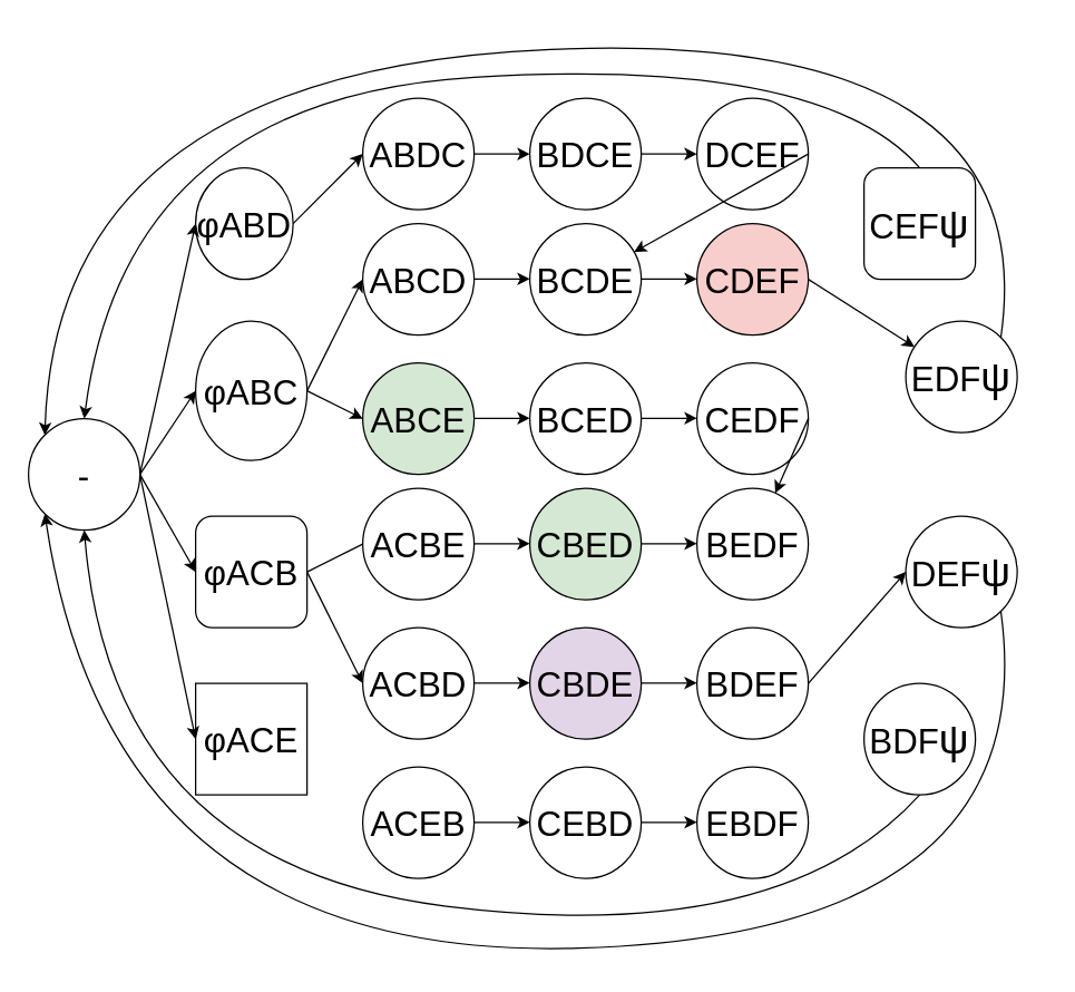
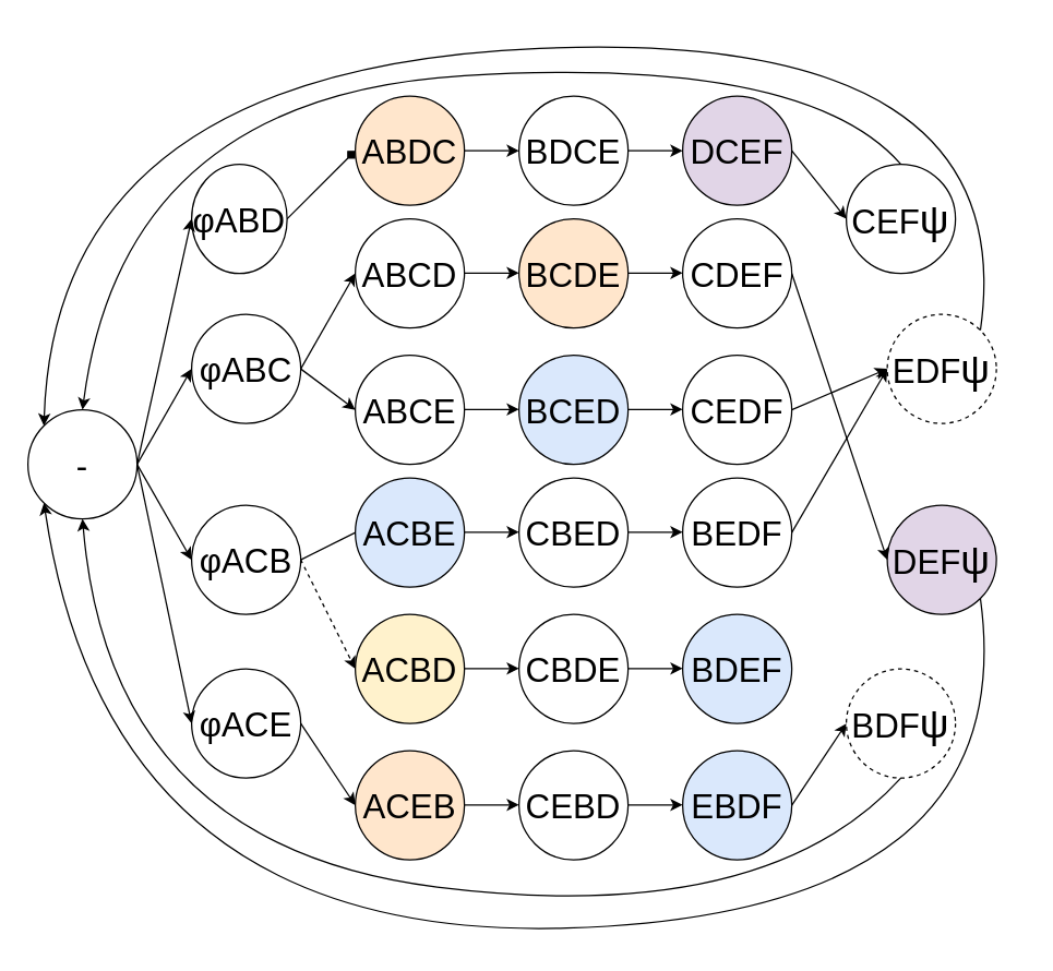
- <mxCell id="13" value="ABDC" style="ellipse;whiteSpace=wrap;html=1;aspect=fixed;fontSize=25;" vertex="1" parent="1"><mxGeometry x="260" y="70" width="80" height="80" as="geometry" /></mxCell>
+ <mxCell id="13" value="ABDC" style="ellipse;whiteSpace=wrap;html=1;aspect=fixed;fontSize=25;fillColor=#ffe6cc;" vertex="1" parent="1"><mxGeometry x="260" y="70" width="80" height="80" as="geometry" /></mxCell>
- <mxCell id="37" value="DCEF" style="ellipse;whiteSpace=wrap;html=1;aspect=fixed;fontSize=25;" vertex="1" parent="1"><mxGeometry x="500" y="70" width="80" height="80" as="geometry" /></mxCell>
+ <mxCell id="37" value="DCEF" style="ellipse;whiteSpace=wrap;html=1;aspect=fixed;fontSize=25;fillColor=#e1d5e7;" vertex="1" parent="1"><mxGeometry x="500" y="70" width="80" height="80" as="geometry" /></mxCell>
- <mxCell id="19" value="" style="endArrow=classic;html=1;rounded=0;curved=1;exitX=1;exitY=0.5;exitDx=0;exitDy=0;entryX=0;entryY=0.5;entryDx=0;entryDy=0;" edge="1" parent="1" source="5" target="13"><mxGeometry width="50" height="50" relative="1" as="geometry"><mxPoint x="240" y="130" as="sourcePoint" /><mxPoint x="280" y="130" as="targetPoint" /></mxGeometry></mxCell>
+ <mxCell id="19" value="" style="endArrow=diamond;html=1;rounded=0;curved=1;exitX=1;exitY=0.5;exitDx=0;exitDy=0;entryX=0;entryY=0.5;entryDx=0;entryDy=0;" edge="1" parent="1" source="5" target="13"><mxGeometry width="50" height="50" relative="1" as="geometry"><mxPoint x="240" y="130" as="sourcePoint" /><mxPoint x="280" y="130" as="targetPoint" /></mxGeometry></mxCell>
- <mxCell id="53" value="" style="endArrow=classic;html=1;rounded=0;curved=1;exitX=1;exitY=0.5;exitDx=0;exitDy=0;" edge="1" parent="1" source="37" target="23"><mxGeometry width="50" height="50" relative="1" as="geometry"><mxPoint x="580" y="199.71" as="sourcePoint" /><mxPoint x="610" y="200" as="targetPoint" /></mxGeometry></mxCell>
+ <mxCell id="53" value="" style="endArrow=classic;html=1;rounded=0;curved=1;exitX=1;exitY=0.5;exitDx=0;exitDy=0;entryX=0;entryY=0.5;entryDx=0;entryDy=0;" edge="1" parent="1" source="37" target="49"><mxGeometry width="50" height="50" relative="1" as="geometry"><mxPoint x="580" y="199.71" as="sourcePoint" /><mxPoint x="610" y="200" as="targetPoint" /></mxGeometry></mxCell>
- <mxCell id="49" value="CEF&lt;span style=&quot;left: 187.593px; top: 579.67px; font-size: 30px; font-family: sans-serif; transform: scaleX(1.019);&quot; role=&quot;presentation&quot; dir=&quot;ltr&quot;&gt;ψ&lt;/span&gt;" style="whiteSpace=wrap;html=1;aspect=fixed;fontSize=25;rounded=1;" vertex="1" parent="1"><mxGeometry x="620" y="120" width="80" height="80" as="geometry" /></mxCell>
+ <mxCell id="49" value="CEF&lt;span style=&quot;left: 187.593px; top: 579.67px; font-size: 30px; font-family: sans-serif; transform: scaleX(1.019);&quot; role=&quot;presentation&quot; dir=&quot;ltr&quot;&gt;ψ&lt;/span&gt;" style="ellipse;whiteSpace=wrap;html=1;aspect=fixed;fontSize=25;" vertex="1" parent="1"><mxGeometry x="620" y="120" width="80" height="80" as="geometry" /></mxCell>
- <mxCell id="23" value="BCDE" style="ellipse;whiteSpace=wrap;html=1;aspect=fixed;fontSize=25;" vertex="1" parent="1"><mxGeometry x="380" y="160" width="80" height="80" as="geometry" /></mxCell>
+ <mxCell id="23" value="BCDE" style="ellipse;whiteSpace=wrap;html=1;aspect=fixed;fontSize=25;fillColor=#ffe6cc;" vertex="1" parent="1"><mxGeometry x="380" y="160" width="80" height="80" as="geometry" /></mxCell>
- <mxCell id="35" value="CDEF" style="ellipse;whiteSpace=wrap;html=1;aspect=fixed;fontSize=25;fillColor=#f8cecc;" vertex="1" parent="1"><mxGeometry x="500" y="160" width="80" height="80" as="geometry" /></mxCell>
+ <mxCell id="35" value="CDEF" style="ellipse;whiteSpace=wrap;html=1;aspect=fixed;fontSize=25;" vertex="1" parent="1"><mxGeometry x="500" y="160" width="80" height="80" as="geometry" /></mxCell>
- <mxCell id="51" value="" style="endArrow=classic;html=1;rounded=0;curved=1;exitX=1;exitY=0.5;exitDx=0;exitDy=0;" edge="1" parent="1" source="35" target="48"><mxGeometry width="50" height="50" relative="1" as="geometry"><mxPoint x="580" y="190" as="sourcePoint" /><mxPoint x="610" y="190" as="targetPoint" /></mxGeometry></mxCell>
+ <mxCell id="51" value="" style="endArrow=classic;html=1;rounded=0;curved=1;exitX=1;exitY=0.5;exitDx=0;exitDy=0;entryX=0;entryY=0.5;entryDx=0;entryDy=0;" edge="1" parent="1" source="35" target="47"><mxGeometry width="50" height="50" relative="1" as="geometry"><mxPoint x="580" y="190" as="sourcePoint" /><mxPoint x="610" y="190" as="targetPoint" /></mxGeometry></mxCell>
- <mxCell id="48" value="EDF&lt;span style=&quot;left: 187.593px; top: 579.67px; font-size: 30px; font-family: sans-serif; transform: scaleX(1.019);&quot; role=&quot;presentation&quot; dir=&quot;ltr&quot;&gt;ψ&lt;/span&gt;" style="ellipse;whiteSpace=wrap;html=1;aspect=fixed;fontSize=25;" vertex="1" parent="1"><mxGeometry x="650" y="230" width="80" height="80" as="geometry" /></mxCell>
+ <mxCell id="48" value="EDF&lt;span style=&quot;left: 187.593px; top: 579.67px; font-size: 30px; font-family: sans-serif; transform: scaleX(1.019);&quot; role=&quot;presentation&quot; dir=&quot;ltr&quot;&gt;ψ&lt;/span&gt;" style="ellipse;whiteSpace=wrap;html=1;aspect=fixed;fontSize=25;dashed=1;" vertex="1" parent="1"><mxGeometry x="650" y="230" width="80" height="80" as="geometry" /></mxCell>
- <mxCell id="2" value="&lt;font style=&quot;font-size: 25px;&quot;&gt;φABC&lt;/font&gt;" style="ellipse;whiteSpace=wrap;html=1;aspect=fixed;fontSize=20;" vertex="1" parent="1"><mxGeometry x="140" y="230" width="80" height="100" as="geometry" /></mxCell>
+ <mxCell id="2" value="&lt;font style=&quot;font-size: 25px;&quot;&gt;φABC&lt;/font&gt;" style="ellipse;whiteSpace=wrap;html=1;aspect=fixed;fontSize=20;" vertex="1" parent="1"><mxGeometry x="140" y="230" width="80" height="80" as="geometry" /></mxCell>
- <mxCell id="12" value="ABCE" style="ellipse;whiteSpace=wrap;html=1;aspect=fixed;fontSize=25;fillColor=#d5e8d4;" vertex="1" parent="1"><mxGeometry x="260" y="260" width="80" height="80" as="geometry" /></mxCell>
+ <mxCell id="12" value="ABCE" style="ellipse;whiteSpace=wrap;html=1;aspect=fixed;fontSize=25;" vertex="1" parent="1"><mxGeometry x="260" y="260" width="80" height="80" as="geometry" /></mxCell>
- <mxCell id="24" value="BCED" style="ellipse;whiteSpace=wrap;html=1;aspect=fixed;fontSize=25;" vertex="1" parent="1"><mxGeometry x="380" y="260" width="80" height="80" as="geometry" /></mxCell>
+ <mxCell id="24" value="BCED" style="ellipse;whiteSpace=wrap;html=1;aspect=fixed;fontSize=25;fillColor=#dae8fc;" vertex="1" parent="1"><mxGeometry x="380" y="260" width="80" height="80" as="geometry" /></mxCell>
- <mxCell id="52" value="" style="endArrow=classic;html=1;rounded=0;curved=1;exitX=1;exitY=0.5;exitDx=0;exitDy=0;" edge="1" parent="1" source="36" target="39"><mxGeometry width="50" height="50" relative="1" as="geometry"><mxPoint x="580" y="289.71" as="sourcePoint" /><mxPoint x="610" y="290" as="targetPoint" /></mxGeometry></mxCell>
+ <mxCell id="52" value="" style="endArrow=classic;html=1;rounded=0;curved=1;exitX=1;exitY=0.5;exitDx=0;exitDy=0;entryX=0;entryY=0.5;entryDx=0;entryDy=0;" edge="1" parent="1" source="36" target="48"><mxGeometry width="50" height="50" relative="1" as="geometry"><mxPoint x="580" y="289.71" as="sourcePoint" /><mxPoint x="610" y="290" as="targetPoint" /></mxGeometry></mxCell>
+ <mxCell id="55" value="" style="endArrow=classic;html=1;rounded=0;curved=1;exitX=1;exitY=0.5;exitDx=0;exitDy=0;entryX=0;entryY=0.5;entryDx=0;entryDy=0;" edge="1" parent="1" source="39" target="48"><mxGeometry width="50" height="50" relative="1" as="geometry"><mxPoint x="540" y="440" as="sourcePoint" /><mxPoint x="580" y="440" as="targetPoint" /></mxGeometry></mxCell>
- <mxCell id="15" value="ACBE" style="ellipse;whiteSpace=wrap;html=1;aspect=fixed;fontSize=25;" vertex="1" parent="1"><mxGeometry x="260" y="350" width="80" height="80" as="geometry" /></mxCell>
+ <mxCell id="15" value="ACBE" style="ellipse;whiteSpace=wrap;html=1;aspect=fixed;fontSize=25;fillColor=#dae8fc;" vertex="1" parent="1"><mxGeometry x="260" y="350" width="80" height="80" as="geometry" /></mxCell>
- <mxCell id="27" value="CBED" style="ellipse;whiteSpace=wrap;html=1;aspect=fixed;fontSize=25;fillColor=#d5e8d4;" vertex="1" parent="1"><mxGeometry x="380" y="350" width="80" height="80" as="geometry" /></mxCell>
+ <mxCell id="27" value="CBED" style="ellipse;whiteSpace=wrap;html=1;aspect=fixed;fontSize=25;" vertex="1" parent="1"><mxGeometry x="380" y="350" width="80" height="80" as="geometry" /></mxCell>
- <mxCell id="9" value="&lt;font style=&quot;font-size: 25px;&quot;&gt;φACB&lt;/font&gt;" style="whiteSpace=wrap;html=1;aspect=fixed;fontSize=20;rounded=1;" vertex="1" parent="1"><mxGeometry x="140" y="370" width="80" height="80" as="geometry" /></mxCell>
+ <mxCell id="9" value="&lt;font style=&quot;font-size: 25px;&quot;&gt;φACB&lt;/font&gt;" style="ellipse;whiteSpace=wrap;html=1;aspect=fixed;fontSize=20;" vertex="1" parent="1"><mxGeometry x="140" y="370" width="80" height="80" as="geometry" /></mxCell>
- <mxCell id="47" value="DEF&lt;span style=&quot;left: 187.593px; top: 579.67px; font-size: 30px; font-family: sans-serif; transform: scaleX(1.019);&quot; role=&quot;presentation&quot; dir=&quot;ltr&quot;&gt;ψ&lt;/span&gt;" style="ellipse;whiteSpace=wrap;html=1;aspect=fixed;fontSize=25;" vertex="1" parent="1"><mxGeometry x="650" y="370" width="80" height="80" as="geometry" /></mxCell>
+ <mxCell id="47" value="DEF&lt;span style=&quot;left: 187.593px; top: 579.67px; font-size: 30px; font-family: sans-serif; transform: scaleX(1.019);&quot; role=&quot;presentation&quot; dir=&quot;ltr&quot;&gt;ψ&lt;/span&gt;" style="ellipse;whiteSpace=wrap;html=1;aspect=fixed;fontSize=25;fillColor=#e1d5e7;" vertex="1" parent="1"><mxGeometry x="650" y="370" width="80" height="80" as="geometry" /></mxCell>
- <mxCell id="22" value="" style="endArrow=classic;html=1;rounded=0;curved=1;exitX=1;exitY=0.5;exitDx=0;exitDy=0;entryX=0;entryY=0.5;entryDx=0;entryDy=0;" edge="1" parent="1" source="9" target="16"><mxGeometry width="50" height="50" relative="1" as="geometry"><mxPoint x="240" y="470" as="sourcePoint" /><mxPoint x="280" y="470" as="targetPoint" /></mxGeometry></mxCell>
+ <mxCell id="22" value="" style="endArrow=classic;html=1;rounded=0;curved=1;exitX=1;exitY=0.5;exitDx=0;exitDy=0;entryX=0;entryY=0.5;entryDx=0;entryDy=0;dashed=1;" edge="1" parent="1" source="9" target="16"><mxGeometry width="50" height="50" relative="1" as="geometry"><mxPoint x="240" y="470" as="sourcePoint" /><mxPoint x="280" y="470" as="targetPoint" /></mxGeometry></mxCell>
- <mxCell id="56" value="" style="endArrow=classic;html=1;rounded=0;curved=1;exitX=1;exitY=0.5;exitDx=0;exitDy=0;entryX=0;entryY=0.5;entryDx=0;entryDy=0;" edge="1" parent="1" source="40" target="47"><mxGeometry width="50" height="50" relative="1" as="geometry"><mxPoint x="540" y="370" as="sourcePoint" /><mxPoint x="580" y="370" as="targetPoint" /></mxGeometry></mxCell>
- <mxCell id="16" value="ACBD" style="ellipse;whiteSpace=wrap;html=1;aspect=fixed;fontSize=25;" vertex="1" parent="1"><mxGeometry x="260" y="450" width="80" height="80" as="geometry" /></mxCell>
+ <mxCell id="16" value="ACBD" style="ellipse;whiteSpace=wrap;html=1;aspect=fixed;fontSize=25;fillColor=#fff2cc;" vertex="1" parent="1"><mxGeometry x="260" y="450" width="80" height="80" as="geometry" /></mxCell>
- <mxCell id="28" value="CBDE" style="ellipse;whiteSpace=wrap;html=1;aspect=fixed;fontSize=25;fillColor=#e1d5e7;" vertex="1" parent="1"><mxGeometry x="380" y="450" width="80" height="80" as="geometry" /></mxCell>
+ <mxCell id="28" value="CBDE" style="ellipse;whiteSpace=wrap;html=1;aspect=fixed;fontSize=25;" vertex="1" parent="1"><mxGeometry x="380" y="450" width="80" height="80" as="geometry" /></mxCell>
- <mxCell id="40" value="BDEF" style="ellipse;whiteSpace=wrap;html=1;aspect=fixed;fontSize=25;" vertex="1" parent="1"><mxGeometry x="500" y="450" width="80" height="80" as="geometry" /></mxCell>
+ <mxCell id="40" value="BDEF" style="ellipse;whiteSpace=wrap;html=1;aspect=fixed;fontSize=25;fillColor=#dae8fc;" vertex="1" parent="1"><mxGeometry x="500" y="450" width="80" height="80" as="geometry" /></mxCell>
- <mxCell id="7" value="&lt;font style=&quot;font-size: 25px;&quot;&gt;φACE&lt;/font&gt;" style="whiteSpace=wrap;html=1;aspect=fixed;fontSize=20;rounded=0;" vertex="1" parent="1"><mxGeometry x="140" y="490" width="80" height="80" as="geometry" /></mxCell>
+ <mxCell id="7" value="&lt;font style=&quot;font-size: 25px;&quot;&gt;φACE&lt;/font&gt;" style="ellipse;whiteSpace=wrap;html=1;aspect=fixed;fontSize=20;" vertex="1" parent="1"><mxGeometry x="140" y="490" width="80" height="80" as="geometry" /></mxCell>
- <mxCell id="50" value="BDF&lt;span style=&quot;left: 187.593px; top: 579.67px; font-size: 30px; font-family: sans-serif; transform: scaleX(1.019);&quot; role=&quot;presentation&quot; dir=&quot;ltr&quot;&gt;ψ&lt;/span&gt;" style="ellipse;whiteSpace=wrap;html=1;aspect=fixed;fontSize=25;" vertex="1" parent="1"><mxGeometry x="620" y="490" width="80" height="80" as="geometry" /></mxCell>
+ <mxCell id="50" value="BDF&lt;span style=&quot;left: 187.593px; top: 579.67px; font-size: 30px; font-family: sans-serif; transform: scaleX(1.019);&quot; role=&quot;presentation&quot; dir=&quot;ltr&quot;&gt;ψ&lt;/span&gt;" style="ellipse;whiteSpace=wrap;html=1;aspect=fixed;fontSize=25;dashed=1;" vertex="1" parent="1"><mxGeometry x="620" y="490" width="80" height="80" as="geometry" /></mxCell>
+ <mxCell id="20" value="" style="endArrow=classic;html=1;rounded=0;curved=1;exitX=1;exitY=0.5;exitDx=0;exitDy=0;entryX=0;entryY=0.5;entryDx=0;entryDy=0;" edge="1" parent="1" source="7" target="14"><mxGeometry width="50" height="50" relative="1" as="geometry"><mxPoint x="240" y="630" as="sourcePoint" /><mxPoint x="280" y="630" as="targetPoint" /></mxGeometry></mxCell>
+ <mxCell id="54" value="" style="endArrow=classic;html=1;rounded=0;curved=1;exitX=1;exitY=0.5;exitDx=0;exitDy=0;entryX=0;entryY=0.5;entryDx=0;entryDy=0;" edge="1" parent="1" source="38" target="50"><mxGeometry width="50" height="50" relative="1" as="geometry"><mxPoint x="580" y="679.71" as="sourcePoint" /><mxPoint x="610" y="660" as="targetPoint" /></mxGeometry></mxCell>
- <mxCell id="14" value="ACEB" style="ellipse;whiteSpace=wrap;html=1;aspect=fixed;fontSize=25;" vertex="1" parent="1"><mxGeometry x="260" y="550" width="80" height="80" as="geometry" /></mxCell>
+ <mxCell id="14" value="ACEB" style="ellipse;whiteSpace=wrap;html=1;aspect=fixed;fontSize=25;fillColor=#ffe6cc;" vertex="1" parent="1"><mxGeometry x="260" y="550" width="80" height="80" as="geometry" /></mxCell>
- <mxCell id="38" value="EBDF" style="ellipse;whiteSpace=wrap;html=1;aspect=fixed;fontSize=25;" vertex="1" parent="1"><mxGeometry x="500" y="550" width="80" height="80" as="geometry" /></mxCell>
+ <mxCell id="38" value="EBDF" style="ellipse;whiteSpace=wrap;html=1;aspect=fixed;fontSize=25;fillColor=#dae8fc;" vertex="1" parent="1"><mxGeometry x="500" y="550" width="80" height="80" as="geometry" /></mxCell>
